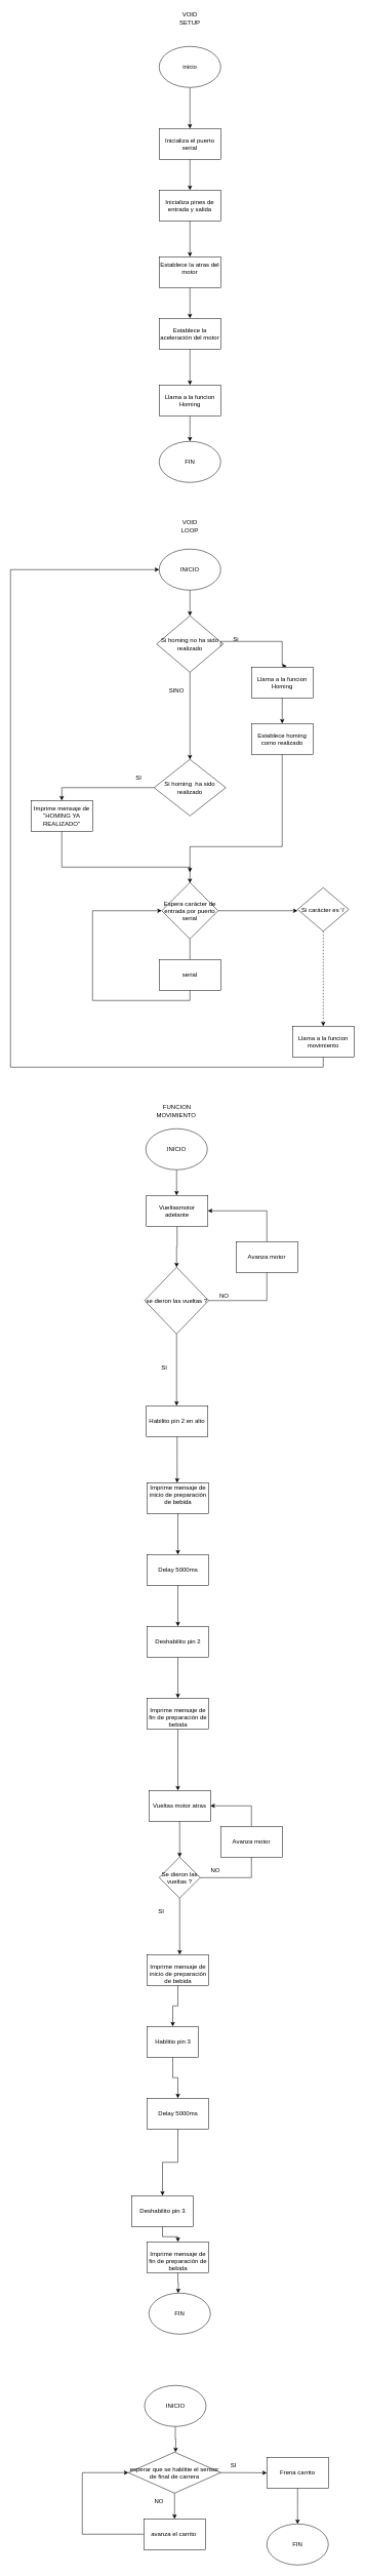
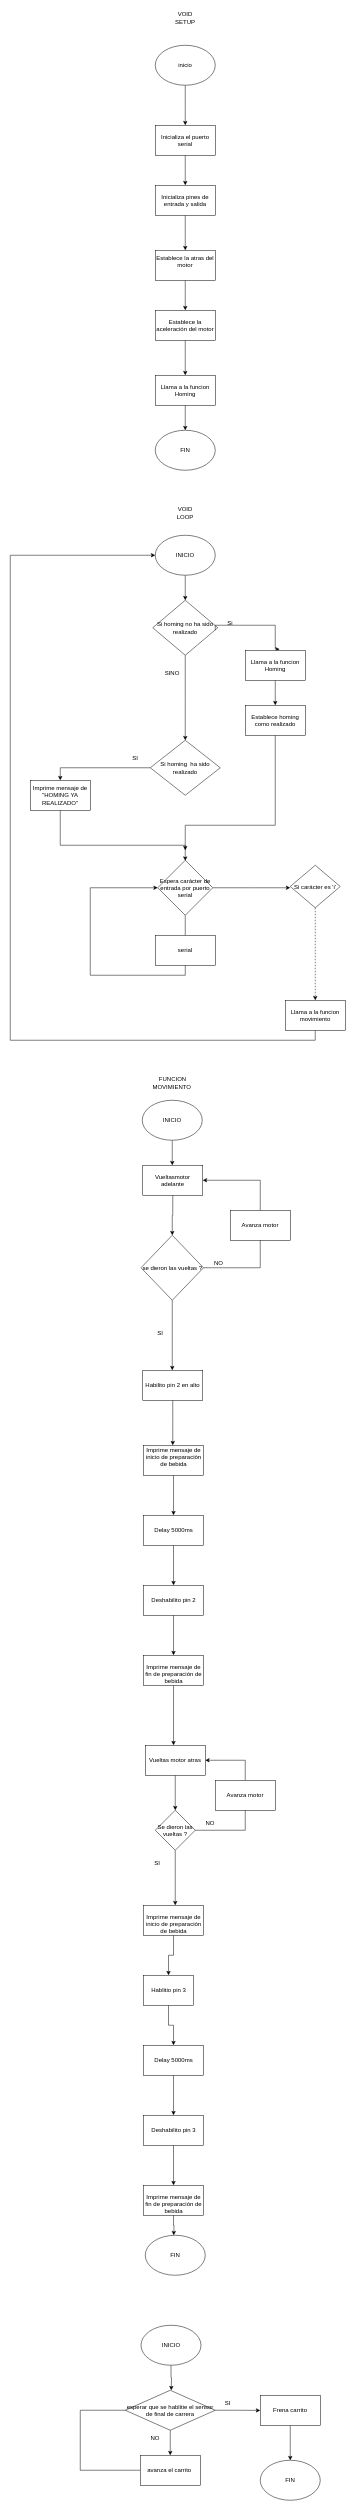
- <mxCell id="78" value="Deshabilito pin 3" style="whiteSpace=wrap;html=1;strokeColor=#000000;rounded=0;" vertex="1" parent="1"><mxGeometry x="256.5" y="4280" width="120" height="60" as="geometry" /></mxCell>
+ <mxCell id="78" value="Deshabilito pin 3" style="whiteSpace=wrap;html=1;strokeColor=#000000;rounded=0;" vertex="1" parent="1"><mxGeometry x="286.5" y="4230" width="120" height="60" as="geometry" /></mxCell>
- <mxCell id="87" style="edgeStyle=orthogonalEdgeStyle;rounded=0;orthogonalLoop=1;jettySize=auto;html=1;exitX=0;exitY=0.5;exitDx=0;exitDy=0;entryX=0;entryY=0.5;entryDx=0;entryDy=0;" edge="1" parent="1" source="88" target="86"><mxGeometry relative="1" as="geometry"><Array as="points"><mxPoint x="160" y="4940" /><mxPoint x="160" y="4820" /></Array></mxGeometry></mxCell>
+ <mxCell id="87" style="edgeStyle=orthogonalEdgeStyle;rounded=0;orthogonalLoop=1;jettySize=auto;html=1;exitX=0;exitY=0.5;exitDx=0;exitDy=0;entryX=0;entryY=0.5;entryDx=0;entryDy=0;endArrow=none;" edge="1" parent="1" source="88" target="86"><mxGeometry relative="1" as="geometry"><Array as="points"><mxPoint x="160" y="4940" /><mxPoint x="160" y="4820" /></Array></mxGeometry></mxCell>
